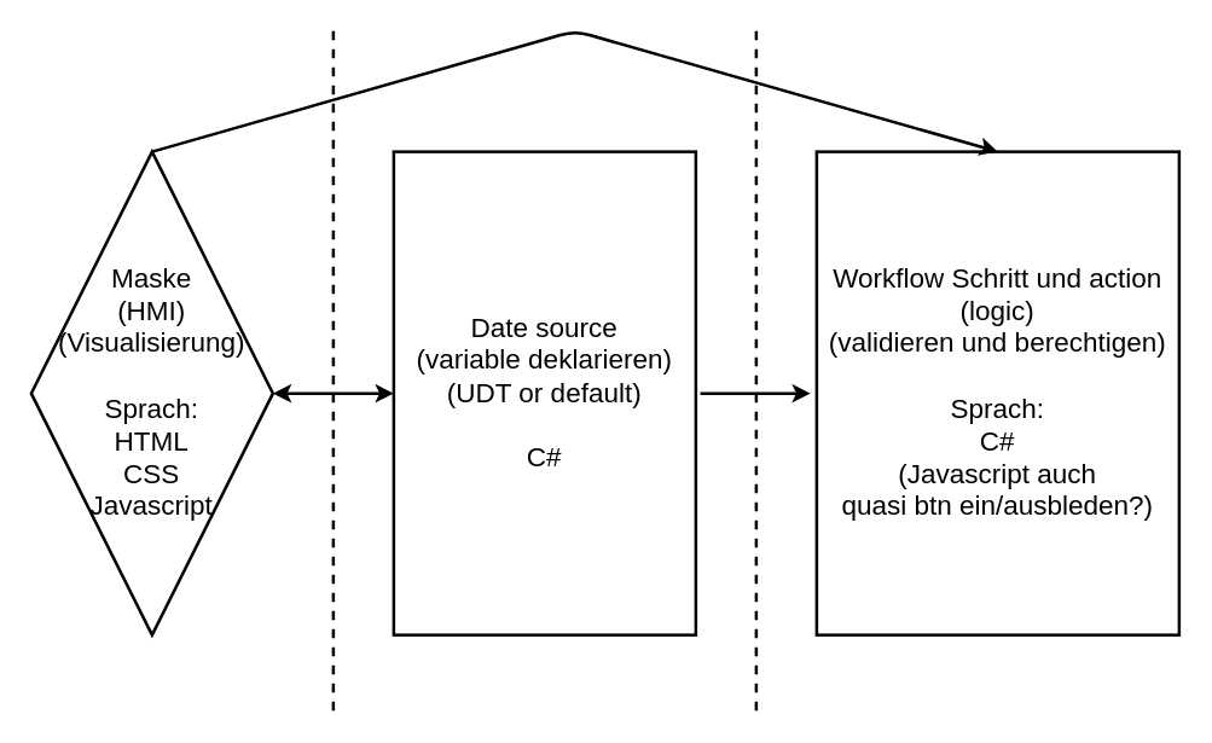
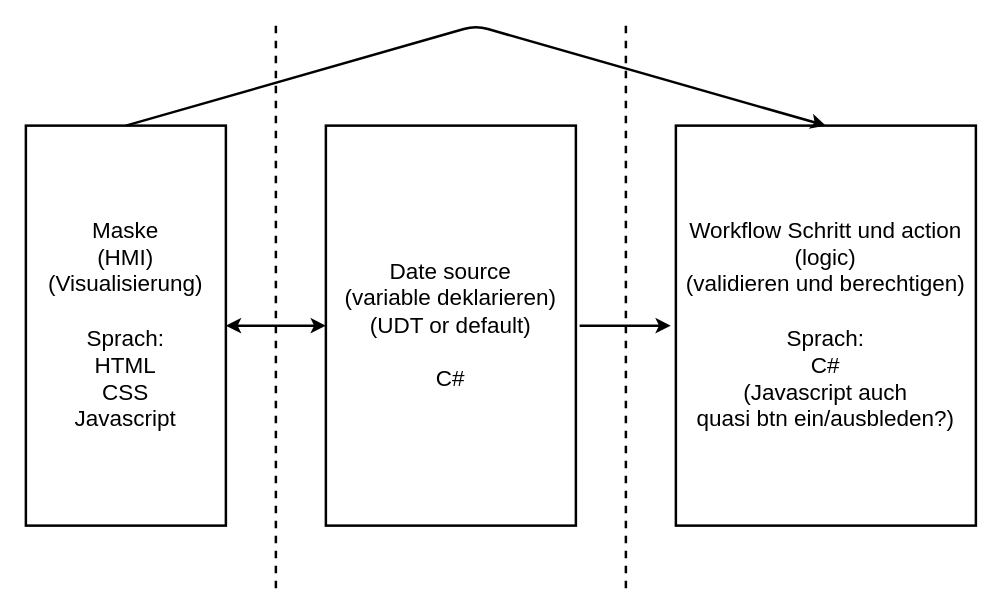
- <mxCell id="2" value="Maske&lt;br style=&quot;font-size: 18px&quot;&gt;(HMI)&lt;br style=&quot;font-size: 18px&quot;&gt;(Visualisierung)&lt;br style=&quot;font-size: 18px&quot;&gt;&lt;br style=&quot;font-size: 18px&quot;&gt;Sprach:&lt;br style=&quot;font-size: 18px&quot;&gt;HTML&lt;br style=&quot;font-size: 18px&quot;&gt;CSS&lt;br style=&quot;font-size: 18px&quot;&gt;Javascript" style="rhombus;whiteSpace=wrap;html=1;strokeWidth=2;fontSize=18;" vertex="1" parent="1"><mxGeometry x="20" y="100" width="160" height="320" as="geometry" /></mxCell>
+ <mxCell id="2" value="Maske&lt;br style=&quot;font-size: 18px&quot;&gt;(HMI)&lt;br style=&quot;font-size: 18px&quot;&gt;(Visualisierung)&lt;br style=&quot;font-size: 18px&quot;&gt;&lt;br style=&quot;font-size: 18px&quot;&gt;Sprach:&lt;br style=&quot;font-size: 18px&quot;&gt;HTML&lt;br style=&quot;font-size: 18px&quot;&gt;CSS&lt;br style=&quot;font-size: 18px&quot;&gt;Javascript" style="rounded=0;whiteSpace=wrap;html=1;strokeWidth=2;fontSize=18;" vertex="1" parent="1"><mxGeometry x="20" y="100" width="160" height="320" as="geometry" /></mxCell>
